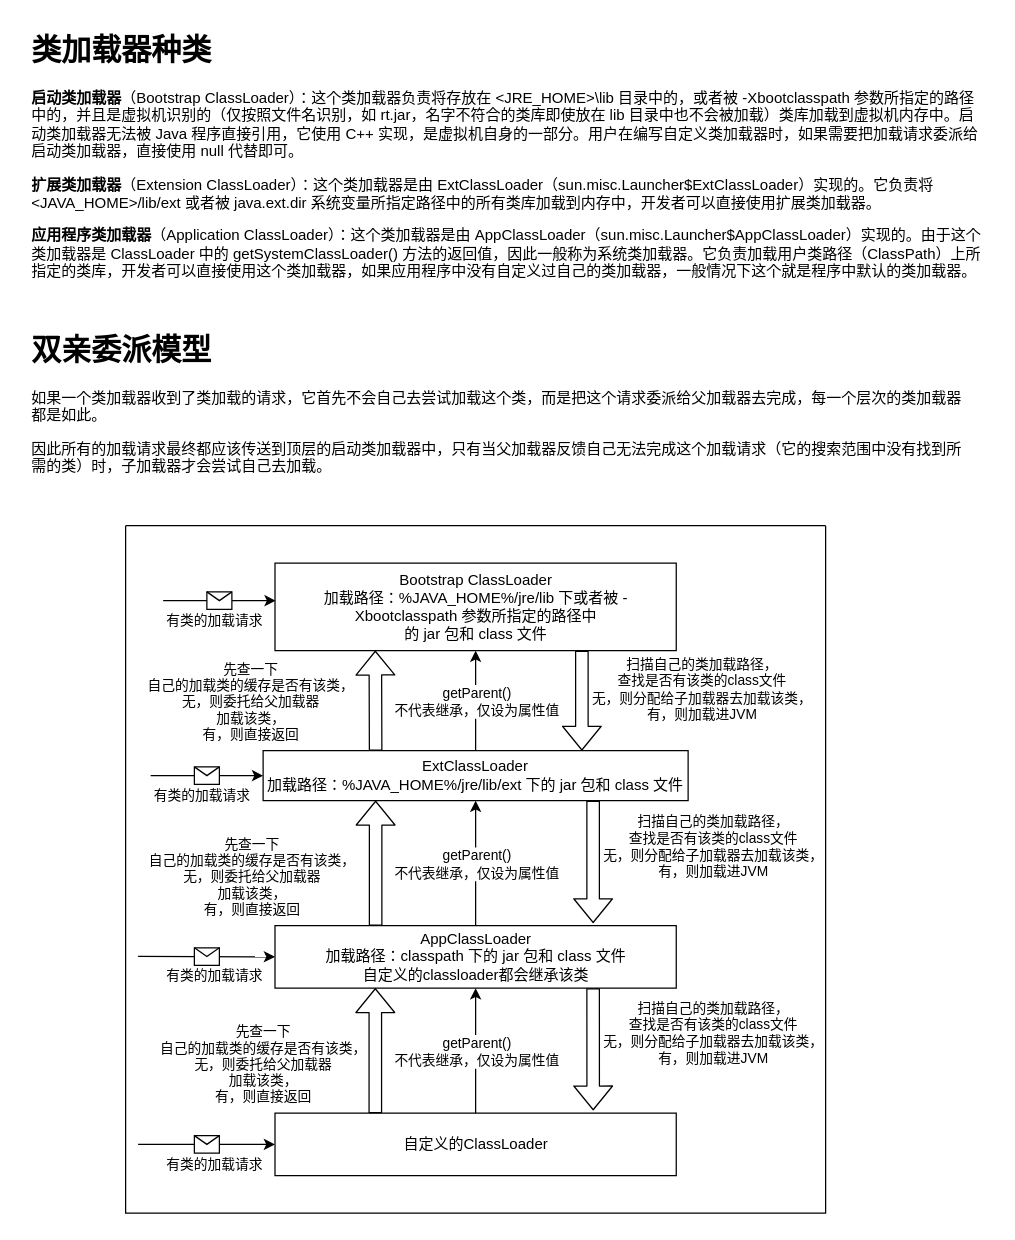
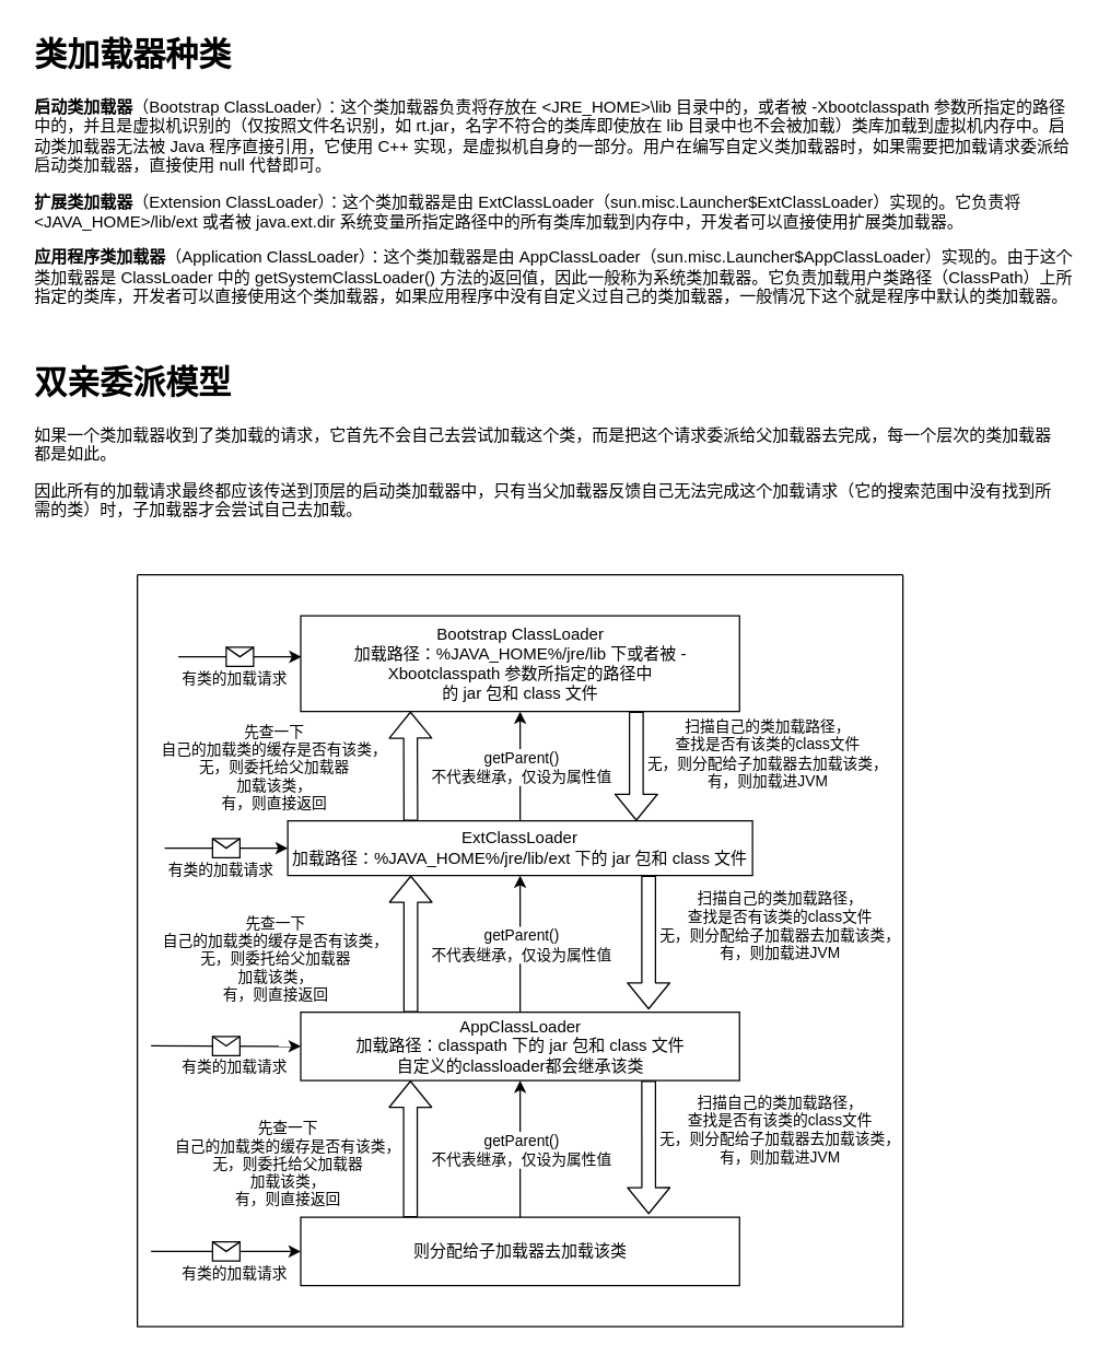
- <mxCell id="11" value="自定义的ClassLoader" style="rounded=0;whiteSpace=wrap;html=1;" vertex="1" parent="3"><mxGeometry x="119.5" y="470" width="321" height="50" as="geometry" /></mxCell>
+ <mxCell id="11" value="则分配给子加载器去加载该类" style="rounded=0;whiteSpace=wrap;html=1;" vertex="1" parent="3"><mxGeometry x="119.5" y="470" width="321" height="50" as="geometry" /></mxCell>
